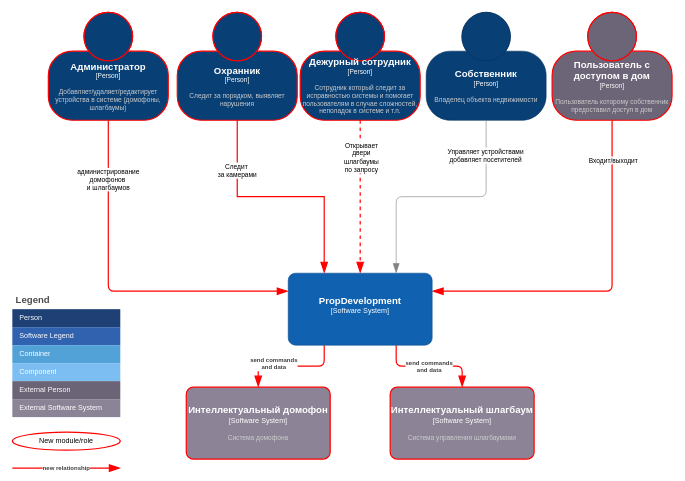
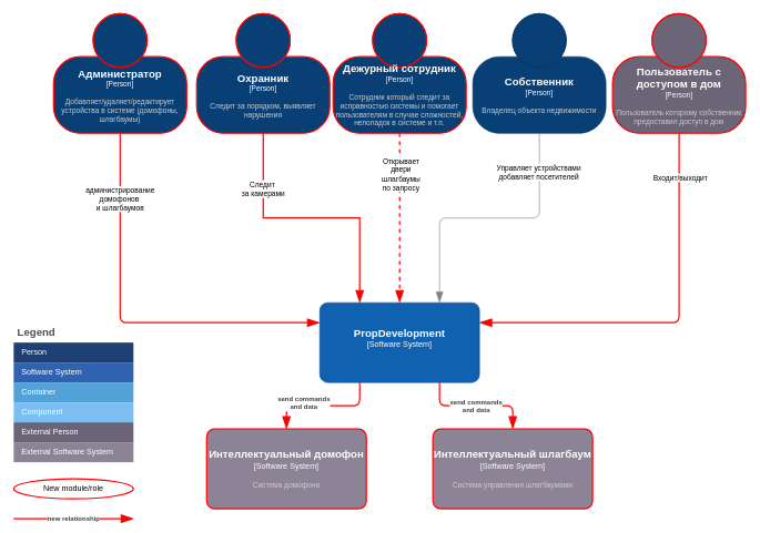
- <mxCell id="6" value="Software Legend" style="shape=partialRectangle;html=1;whiteSpace=wrap;connectable=0;strokeColor=inherit;overflow=hidden;fillColor=#3162AF;top=0;left=0;bottom=0;right=0;pointerEvents=1;fontSize=12;align=left;fontColor=#FFFFFF;gradientColor=none;spacingLeft=10;spacingRight=4;" vertex="1" parent="5"><mxGeometry width="180" height="30" as="geometry"><mxRectangle width="180" height="30" as="alternateBounds" /></mxGeometry></mxCell>
+ <mxCell id="6" value="Software System" style="shape=partialRectangle;html=1;whiteSpace=wrap;connectable=0;strokeColor=inherit;overflow=hidden;fillColor=#3162AF;top=0;left=0;bottom=0;right=0;pointerEvents=1;fontSize=12;align=left;fontColor=#FFFFFF;gradientColor=none;spacingLeft=10;spacingRight=4;" vertex="1" parent="5"><mxGeometry width="180" height="30" as="geometry"><mxRectangle width="180" height="30" as="alternateBounds" /></mxGeometry></mxCell>
